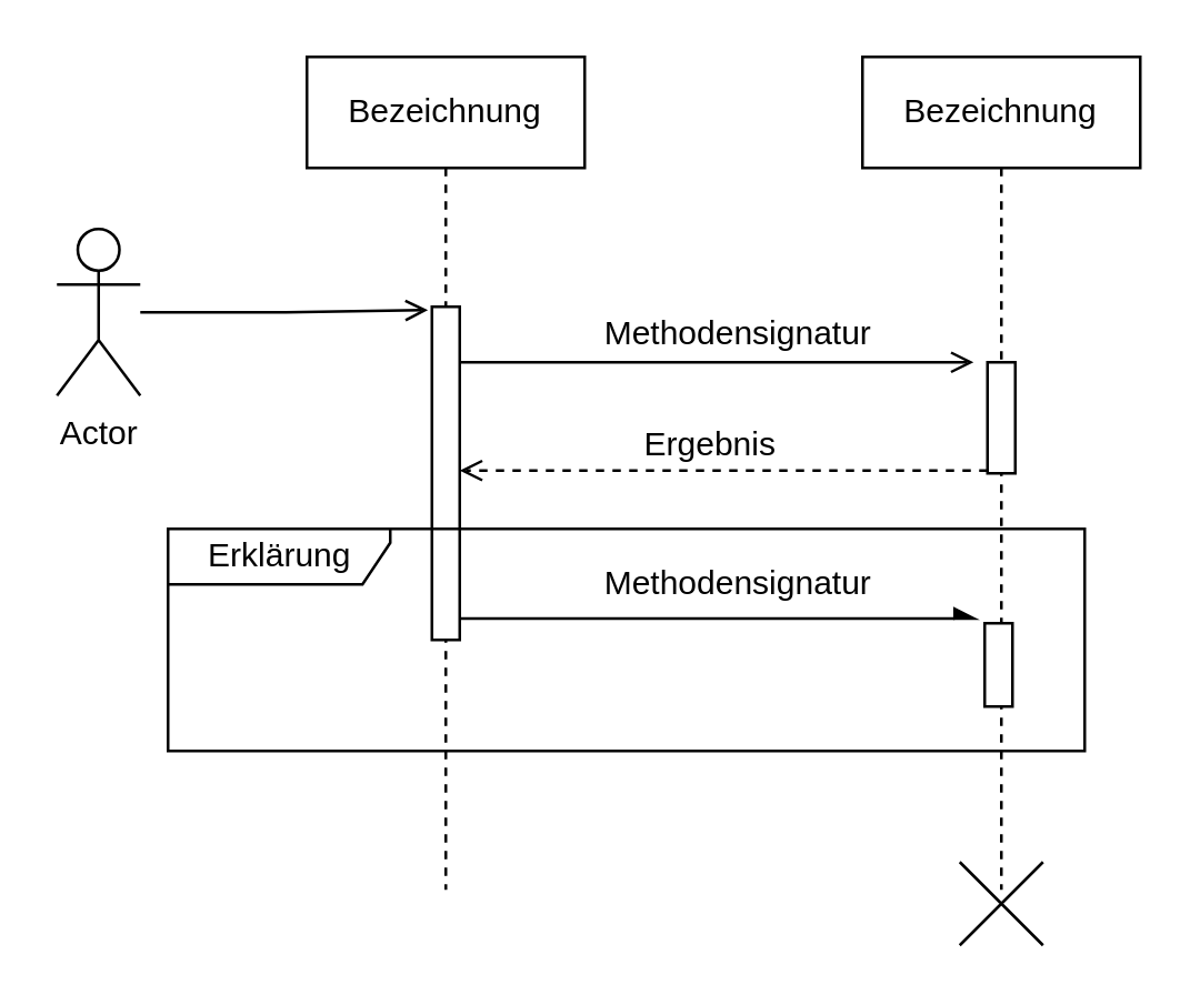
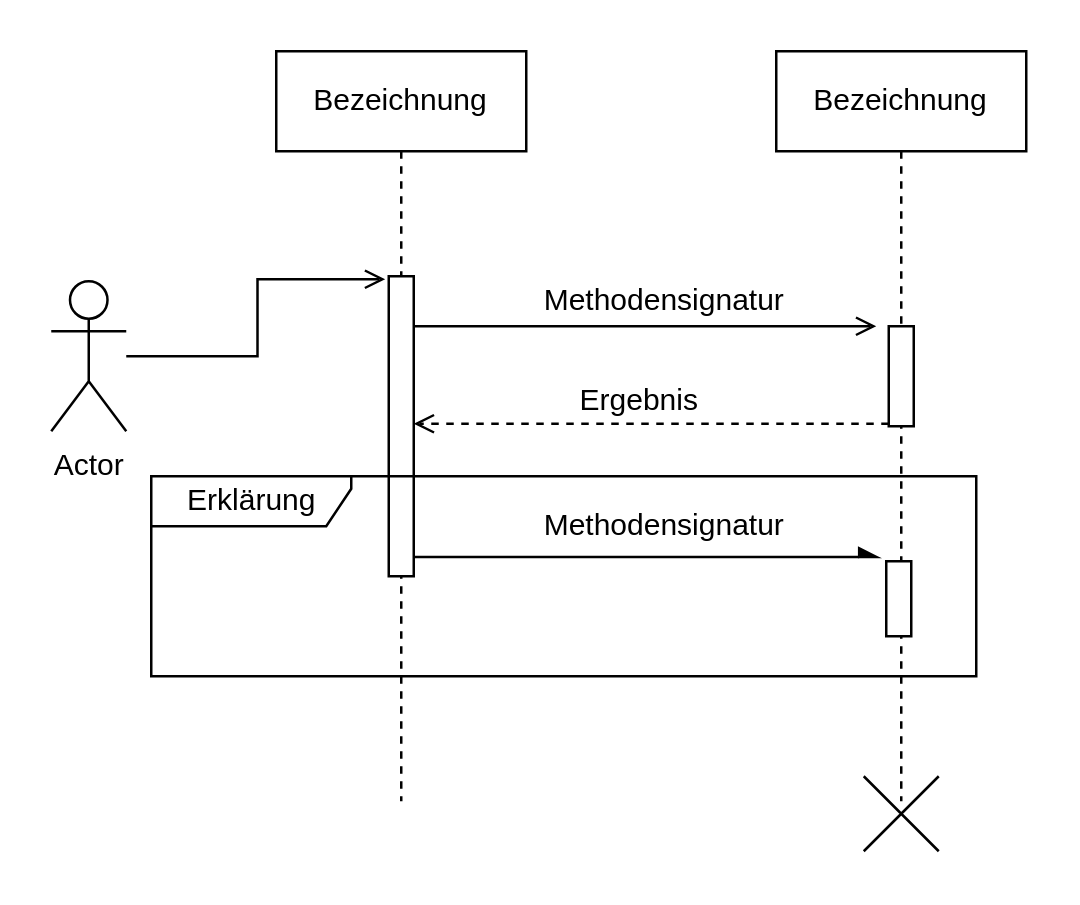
- <mxCell id="9" value="Actor" style="shape=umlActor;verticalLabelPosition=bottom;verticalAlign=top;html=1;" vertex="1" parent="1"><mxGeometry x="20" y="82" width="30" height="60" as="geometry" /></mxCell>
+ <mxCell id="9" value="Actor" style="shape=umlActor;verticalLabelPosition=bottom;verticalAlign=top;html=1;" vertex="1" parent="1"><mxGeometry x="20" y="112" width="30" height="60" as="geometry" /></mxCell>
